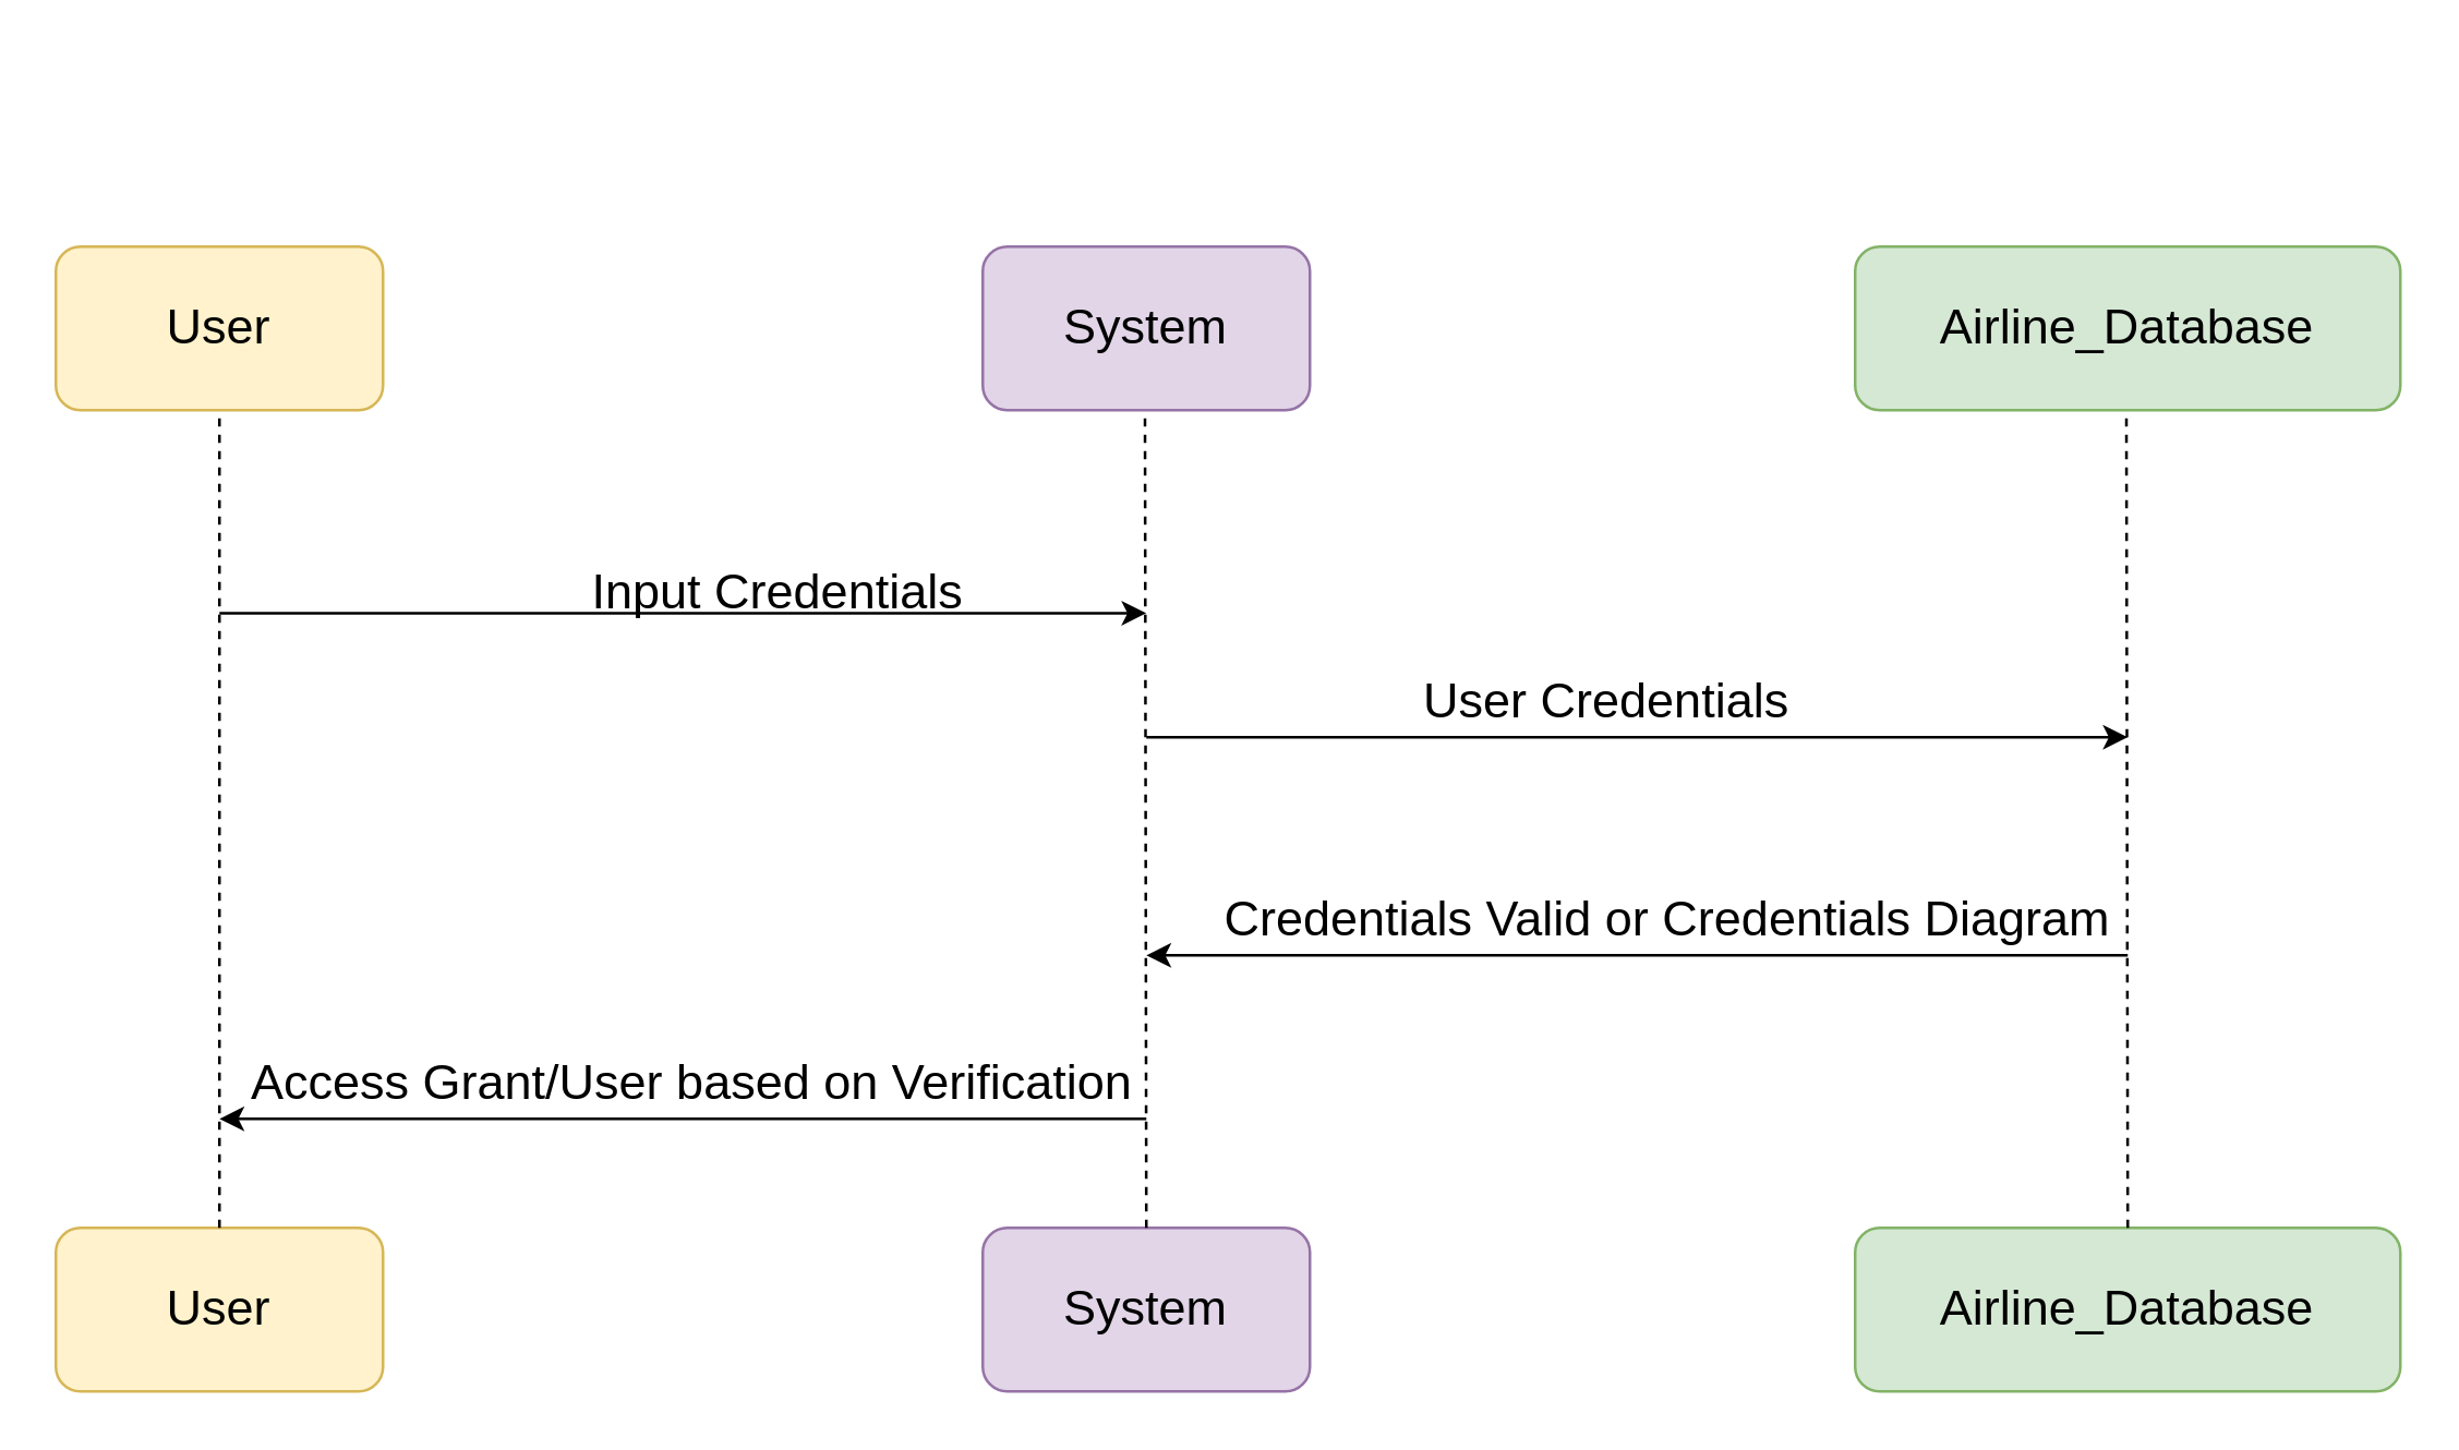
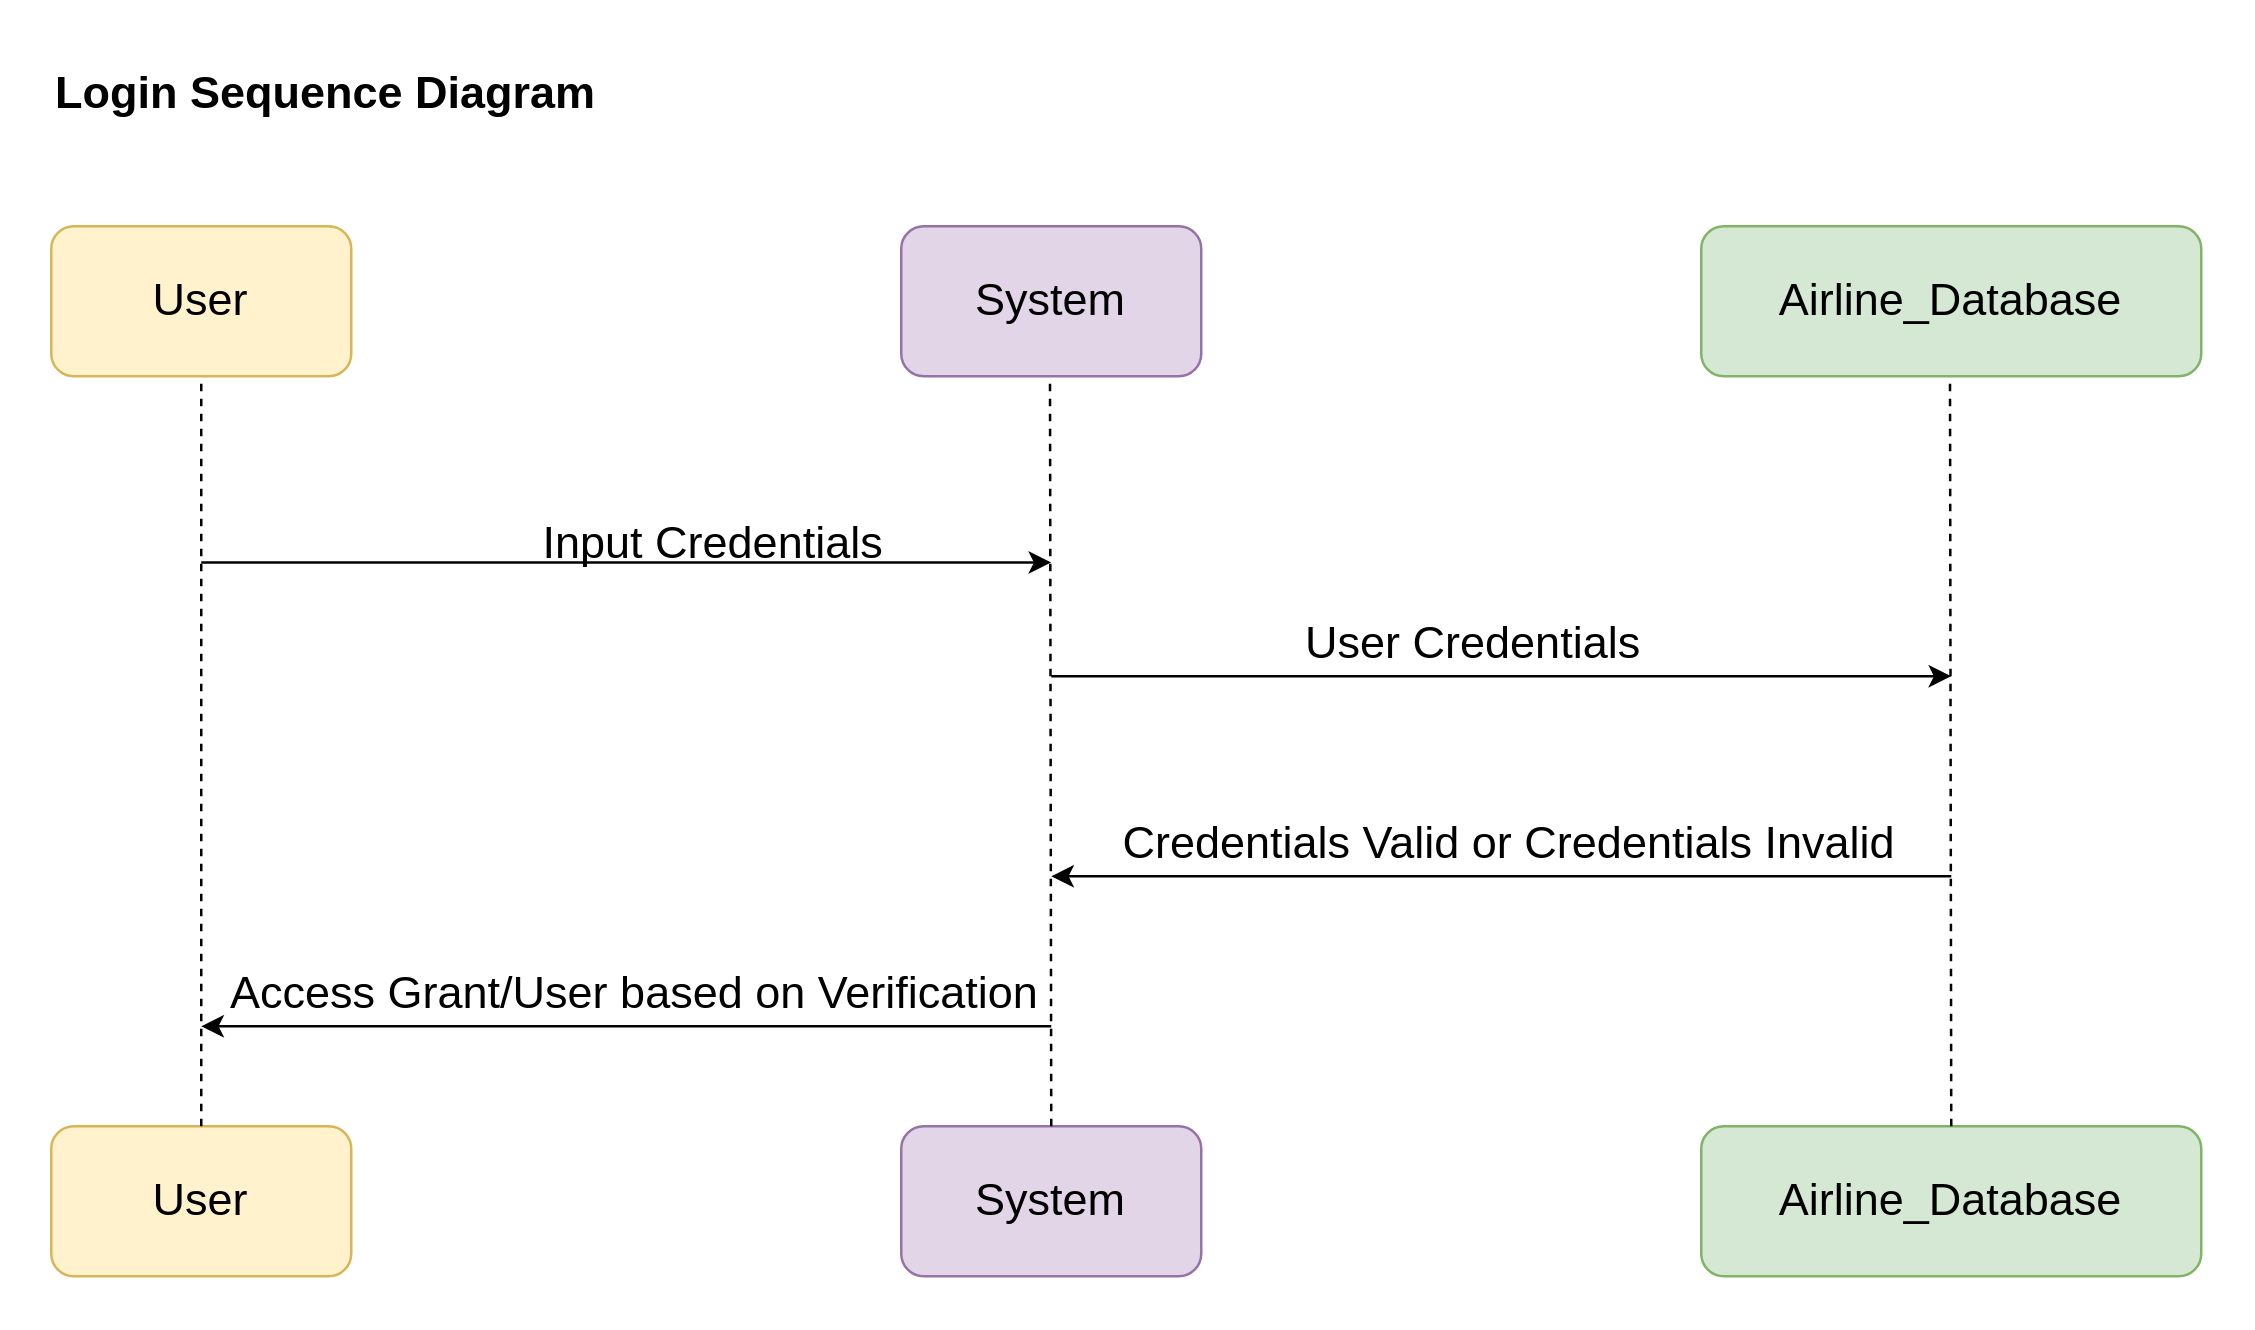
+ <mxCell id="20" value="&lt;b&gt;&lt;font style=&quot;font-size: 18px;&quot;&gt;Login Sequence Diagram&lt;/font&gt;&lt;/b&gt;" style="text;whiteSpace=wrap;html=1;" vertex="1" parent="1"><mxGeometry x="20" y="20" width="280" height="50" as="geometry" /></mxCell>
- <mxCell id="19" value="&lt;font style=&quot;font-size: 18px;&quot;&gt; Credentials Valid or Credentials Diagram&lt;/font&gt;" style="text;whiteSpace=wrap;html=1;" vertex="1" parent="1"><mxGeometry x="447" y="320" width="340" height="50" as="geometry" /></mxCell>
+ <mxCell id="19" value="&lt;font style=&quot;font-size: 18px;&quot;&gt; Credentials Valid or Credentials Invalid&lt;/font&gt;" style="text;whiteSpace=wrap;html=1;" vertex="1" parent="1"><mxGeometry x="447" y="320" width="340" height="50" as="geometry" /></mxCell>
